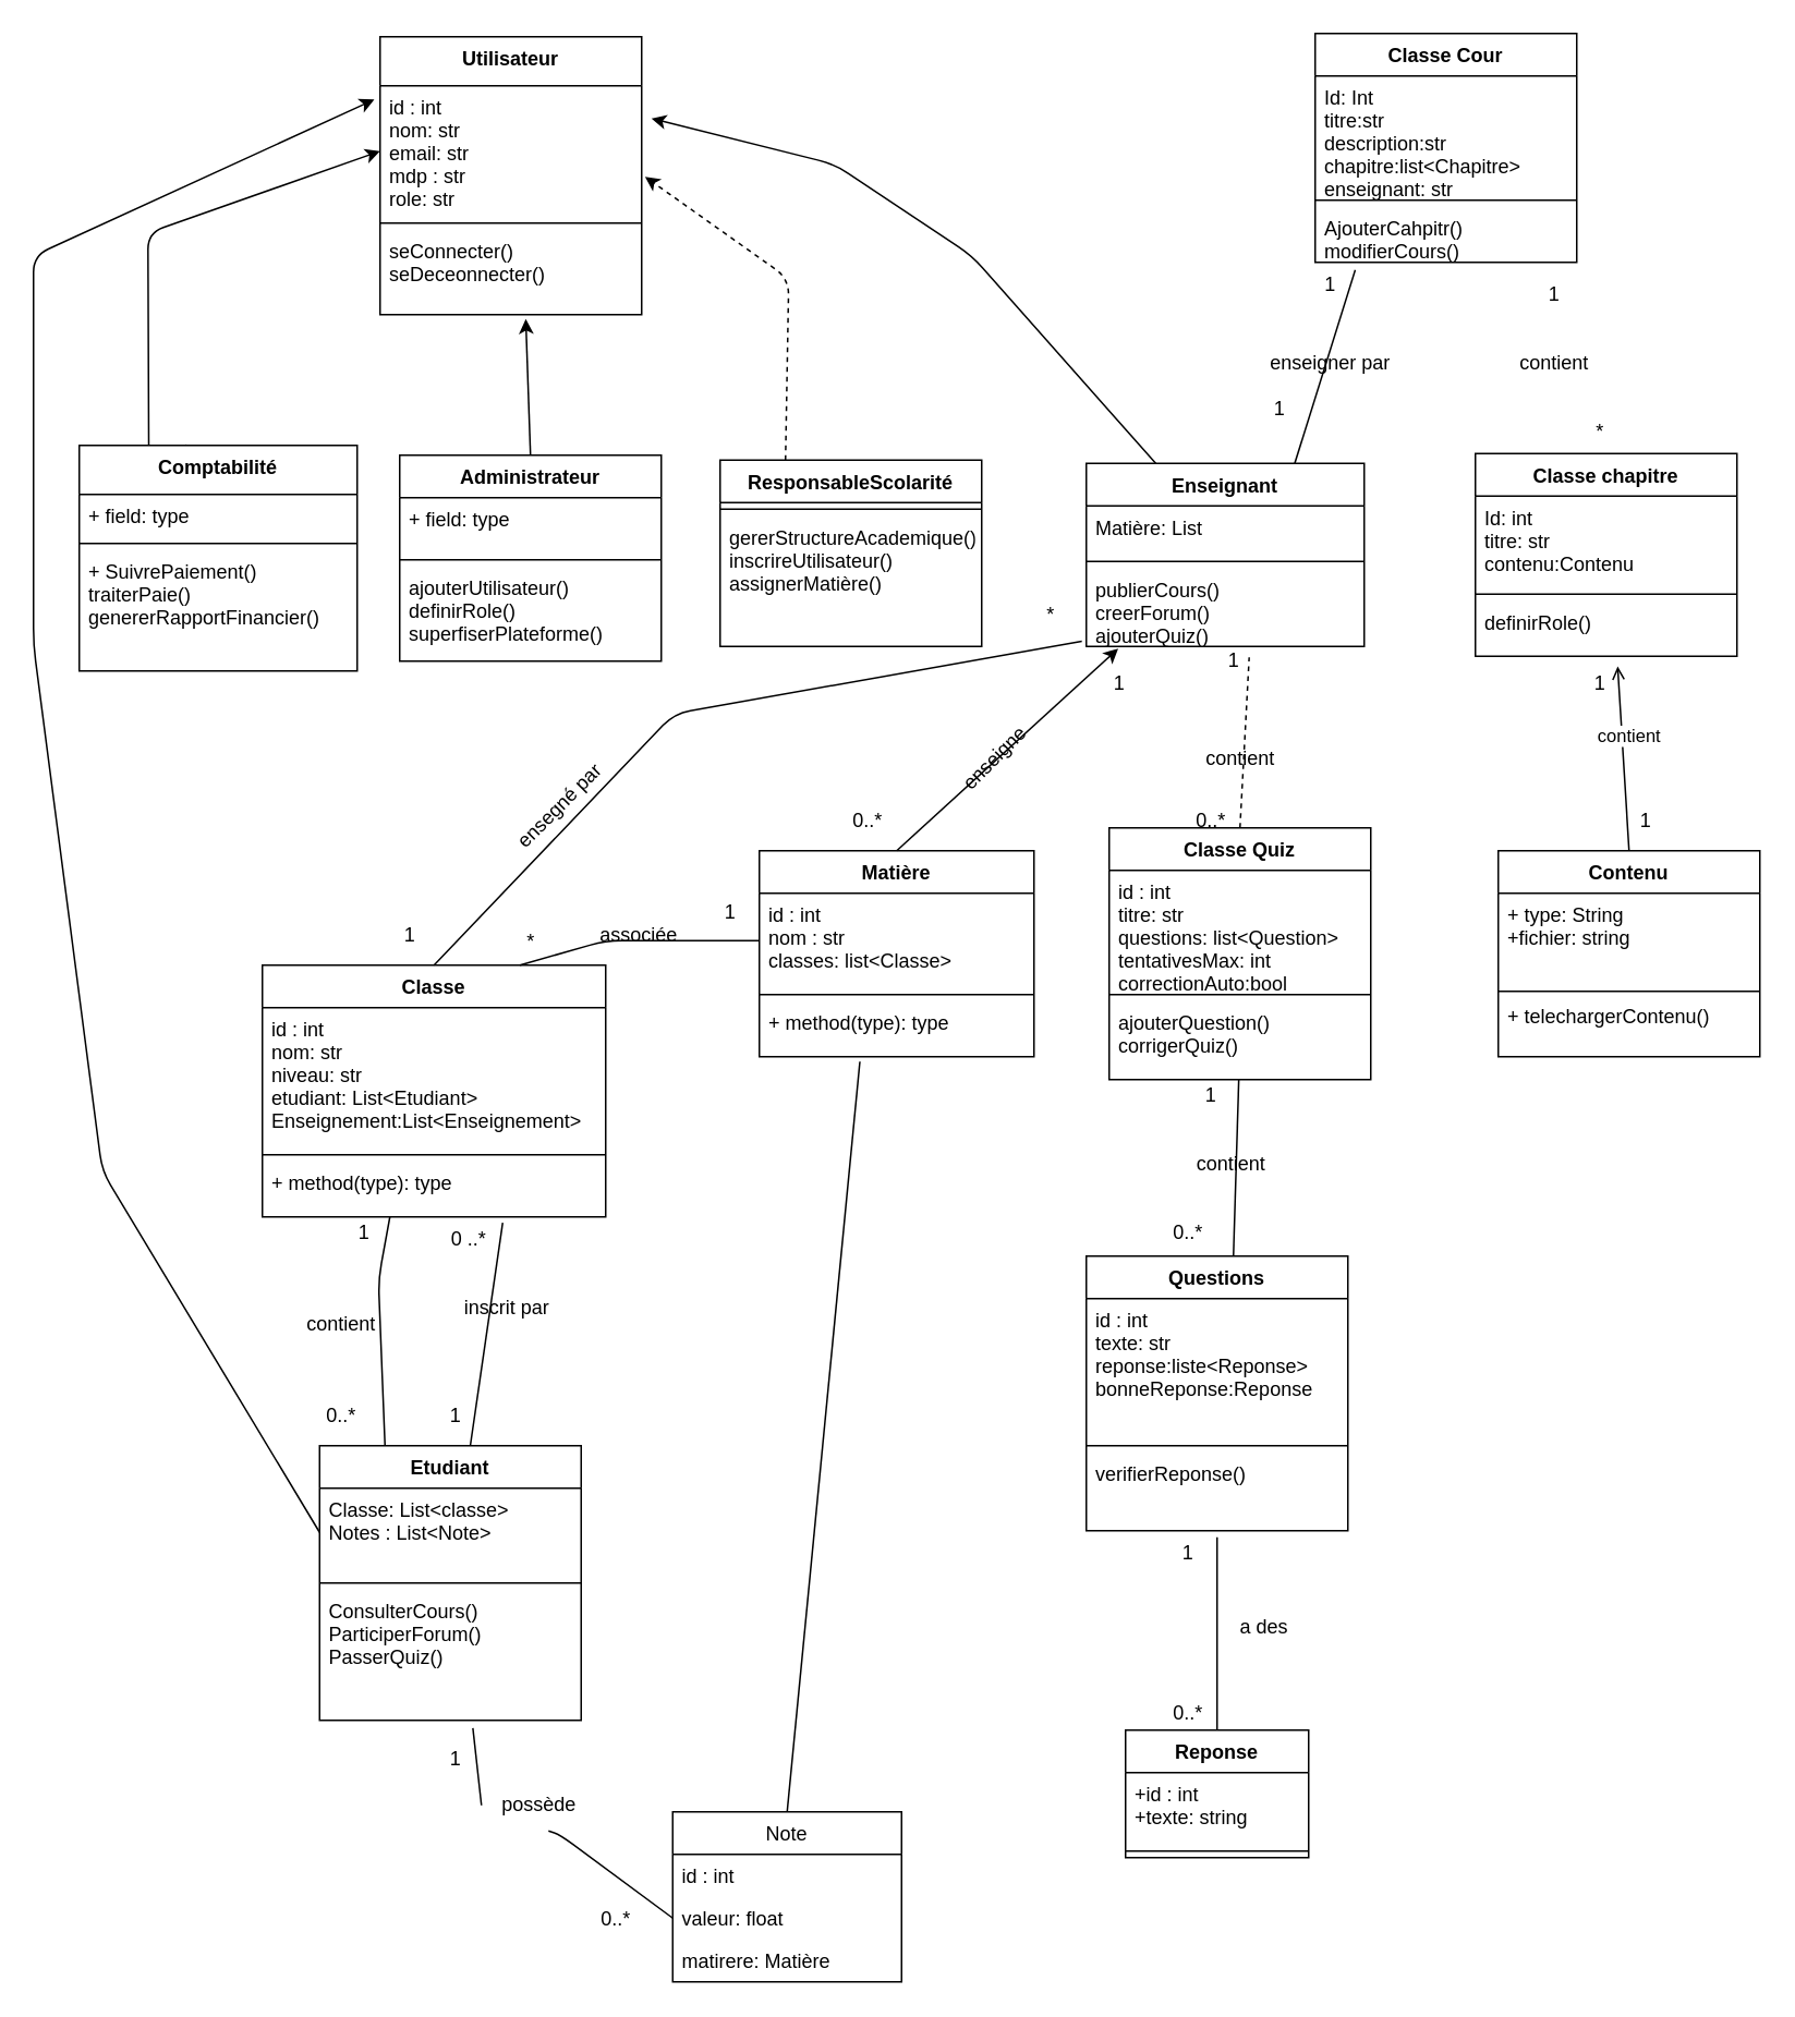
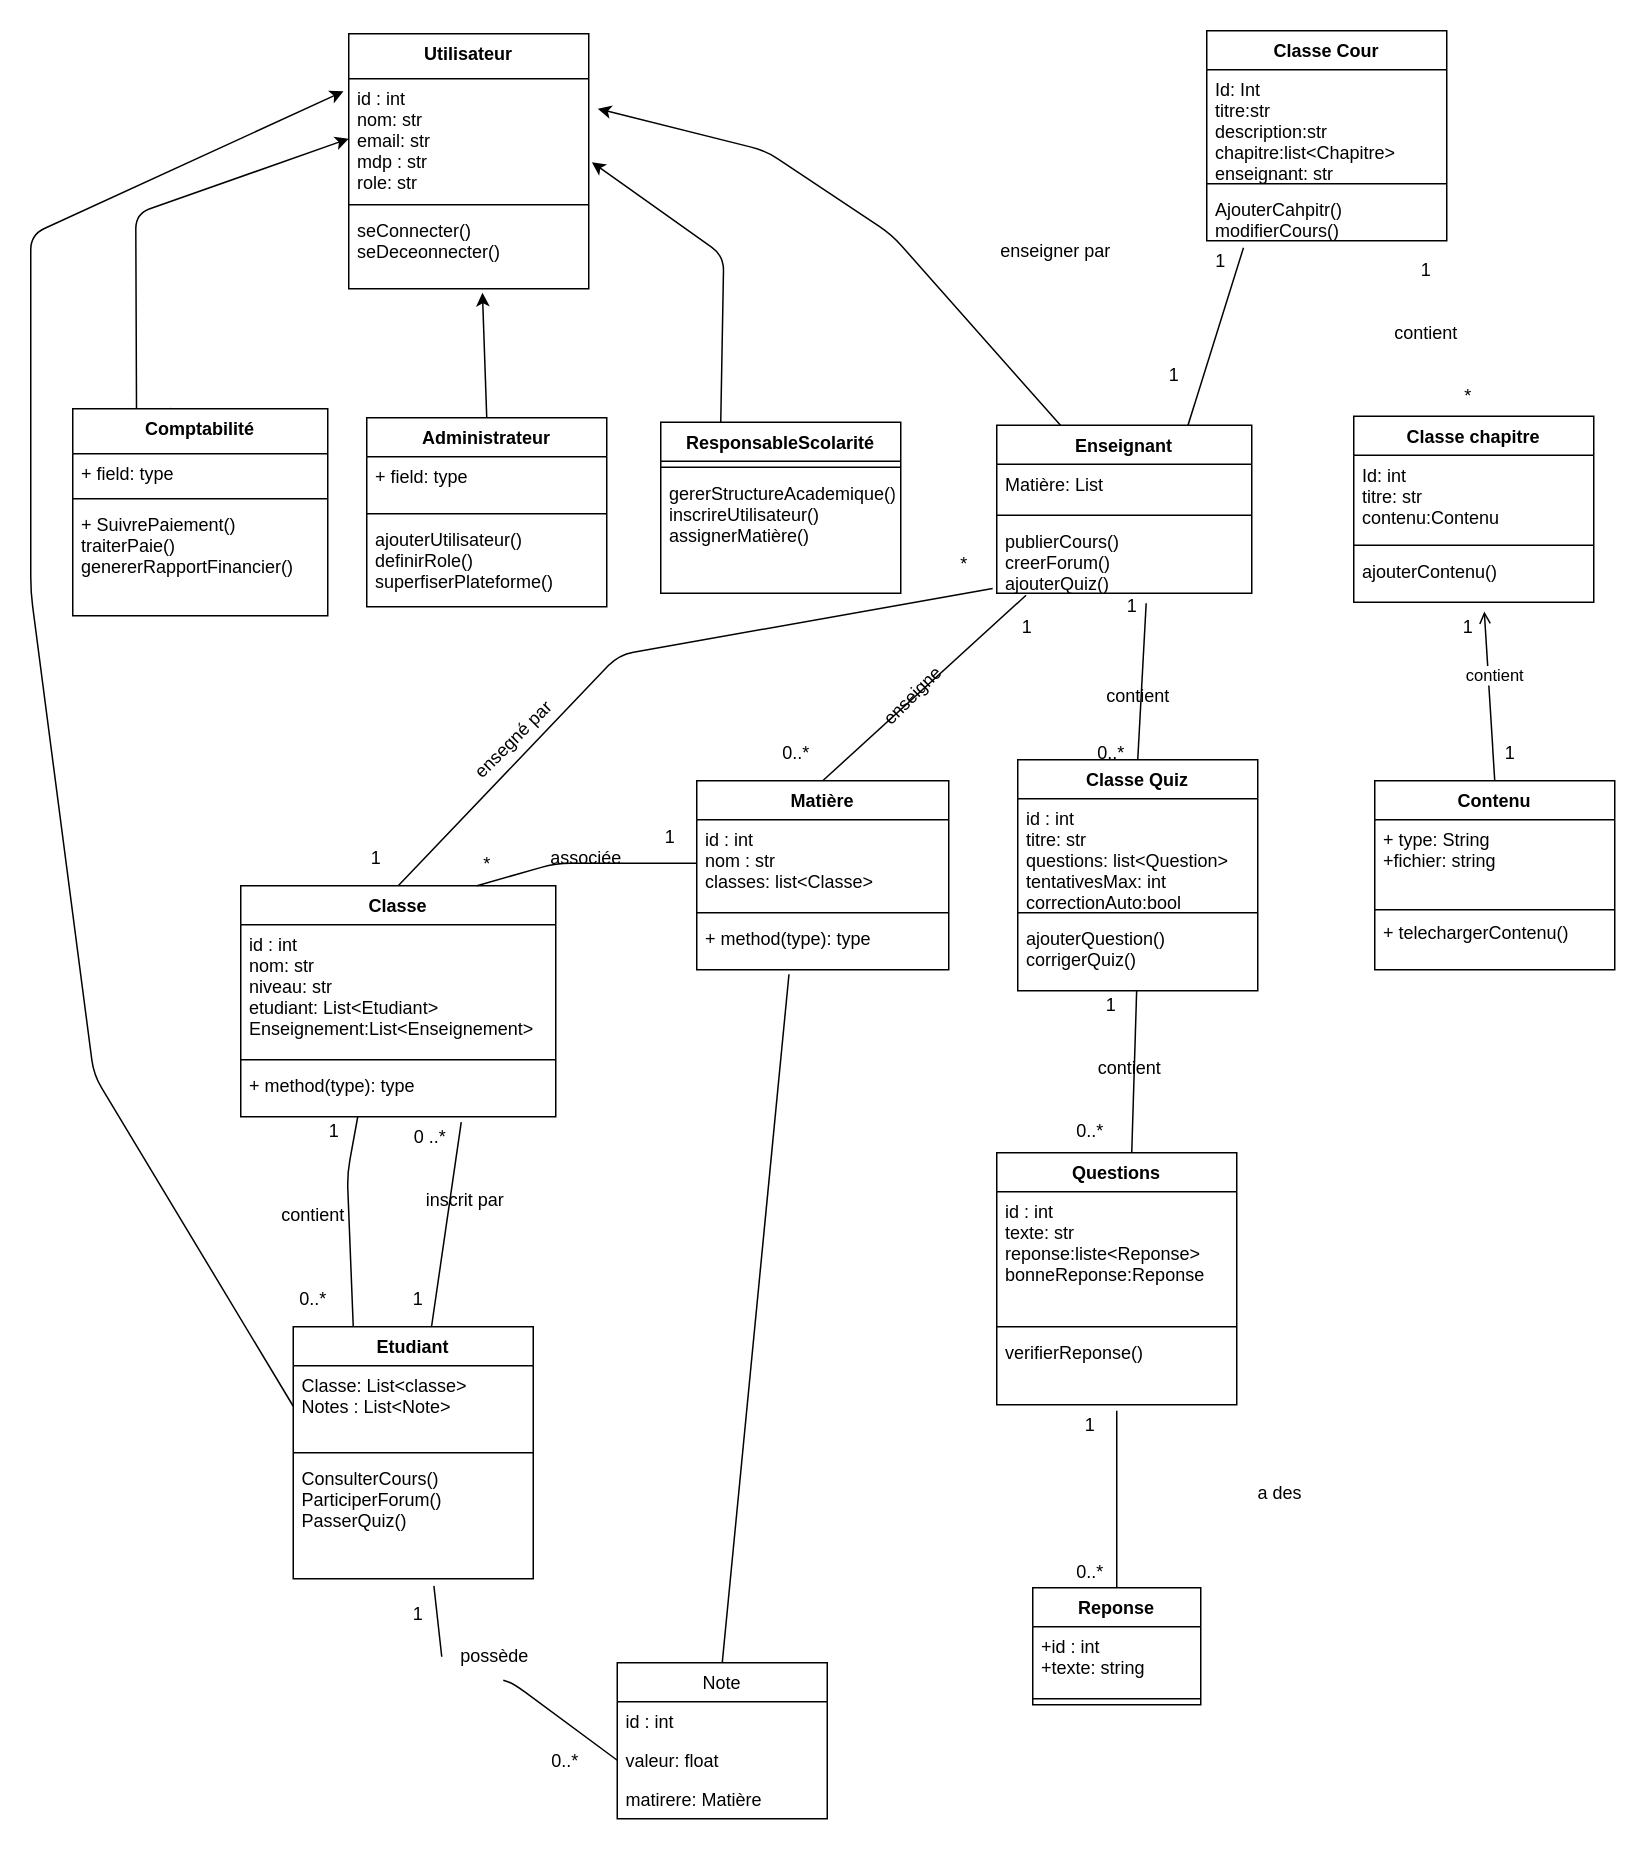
- <mxCell id="11" style="edgeStyle=none;html=1;exitX=0.25;exitY=0;exitDx=0;exitDy=0;entryX=1.013;entryY=0.695;entryDx=0;entryDy=0;entryPerimeter=0;dashed=1;" edge="1" parent="1" source="12" target="3"><mxGeometry relative="1" as="geometry"><Array as="points"><mxPoint x="482" y="170" /></Array></mxGeometry></mxCell>
+ <mxCell id="11" style="edgeStyle=none;html=1;exitX=0.25;exitY=0;exitDx=0;exitDy=0;entryX=1.013;entryY=0.695;entryDx=0;entryDy=0;entryPerimeter=0;" edge="1" parent="1" source="12" target="3"><mxGeometry relative="1" as="geometry"><Array as="points"><mxPoint x="482" y="170" /></Array></mxGeometry></mxCell>
- <mxCell id="80" value="enseigner par" style="text;html=1;align=center;verticalAlign=middle;resizable=0;points=[];autosize=1;strokeColor=none;fillColor=none;" vertex="1" parent="1"><mxGeometry x="764" y="208" width="98" height="28" as="geometry" /></mxCell>
+ <mxCell id="80" value="enseigner par" style="text;html=1;align=center;verticalAlign=middle;resizable=0;points=[];autosize=1;strokeColor=none;fillColor=none;" vertex="1" parent="1"><mxGeometry x="654" y="153" width="98" height="28" as="geometry" /></mxCell>
- <mxCell id="37" value="definirRole()&#10;" style="text;strokeColor=none;fillColor=none;align=left;verticalAlign=top;spacingLeft=4;spacingRight=4;overflow=hidden;rotatable=0;points=[[0,0.5],[1,0.5]];portConstraint=eastwest;" parent="34" vertex="1"><mxGeometry y="90" width="160" height="34" as="geometry" /></mxCell>
+ <mxCell id="37" value="ajouterContenu()&#10;" style="text;strokeColor=none;fillColor=none;align=left;verticalAlign=top;spacingLeft=4;spacingRight=4;overflow=hidden;rotatable=0;points=[[0,0.5],[1,0.5]];portConstraint=eastwest;" parent="34" vertex="1"><mxGeometry y="90" width="160" height="34" as="geometry" /></mxCell>
- <mxCell id="66" value="" style="endArrow=classic;html=1;entryX=0.115;entryY=1.027;entryDx=0;entryDy=0;entryPerimeter=0;exitX=0.5;exitY=0;exitDx=0;exitDy=0;" edge="1" parent="1" source="38" target="25"><mxGeometry width="50" height="50" relative="1" as="geometry"><mxPoint x="552" y="500" as="sourcePoint" /><mxPoint x="602" y="450" as="targetPoint" /></mxGeometry></mxCell>
+ <mxCell id="66" value="" style="endArrow=none;html=1;entryX=0.115;entryY=1.027;entryDx=0;entryDy=0;entryPerimeter=0;exitX=0.5;exitY=0;exitDx=0;exitDy=0;" edge="1" parent="1" source="38" target="25"><mxGeometry width="50" height="50" relative="1" as="geometry"><mxPoint x="552" y="500" as="sourcePoint" /><mxPoint x="602" y="450" as="targetPoint" /></mxGeometry></mxCell>
- <mxCell id="65" value="" style="endArrow=none;html=1;exitX=0.5;exitY=0;exitDx=0;exitDy=0;entryX=0.586;entryY=1.14;entryDx=0;entryDy=0;entryPerimeter=0;dashed=1;" edge="1" parent="1" source="46" target="25"><mxGeometry width="50" height="50" relative="1" as="geometry"><mxPoint x="748" y="486" as="sourcePoint" /><mxPoint x="744" y="380" as="targetPoint" /></mxGeometry></mxCell>
+ <mxCell id="65" value="" style="endArrow=none;html=1;exitX=0.5;exitY=0;exitDx=0;exitDy=0;entryX=0.586;entryY=1.14;entryDx=0;entryDy=0;entryPerimeter=0;" edge="1" parent="1" source="46" target="25"><mxGeometry width="50" height="50" relative="1" as="geometry"><mxPoint x="748" y="486" as="sourcePoint" /><mxPoint x="744" y="380" as="targetPoint" /></mxGeometry></mxCell>
- <mxCell id="92" value="a des" style="text;strokeColor=none;align=center;fillColor=none;html=1;verticalAlign=middle;whiteSpace=wrap;rounded=0;" vertex="1" parent="1"><mxGeometry x="743" y="980" width="60" height="30" as="geometry" /></mxCell>
+ <mxCell id="92" value="a des" style="text;strokeColor=none;align=center;fillColor=none;html=1;verticalAlign=middle;whiteSpace=wrap;rounded=0;" vertex="1" parent="1"><mxGeometry x="823" y="980" width="60" height="30" as="geometry" /></mxCell>
